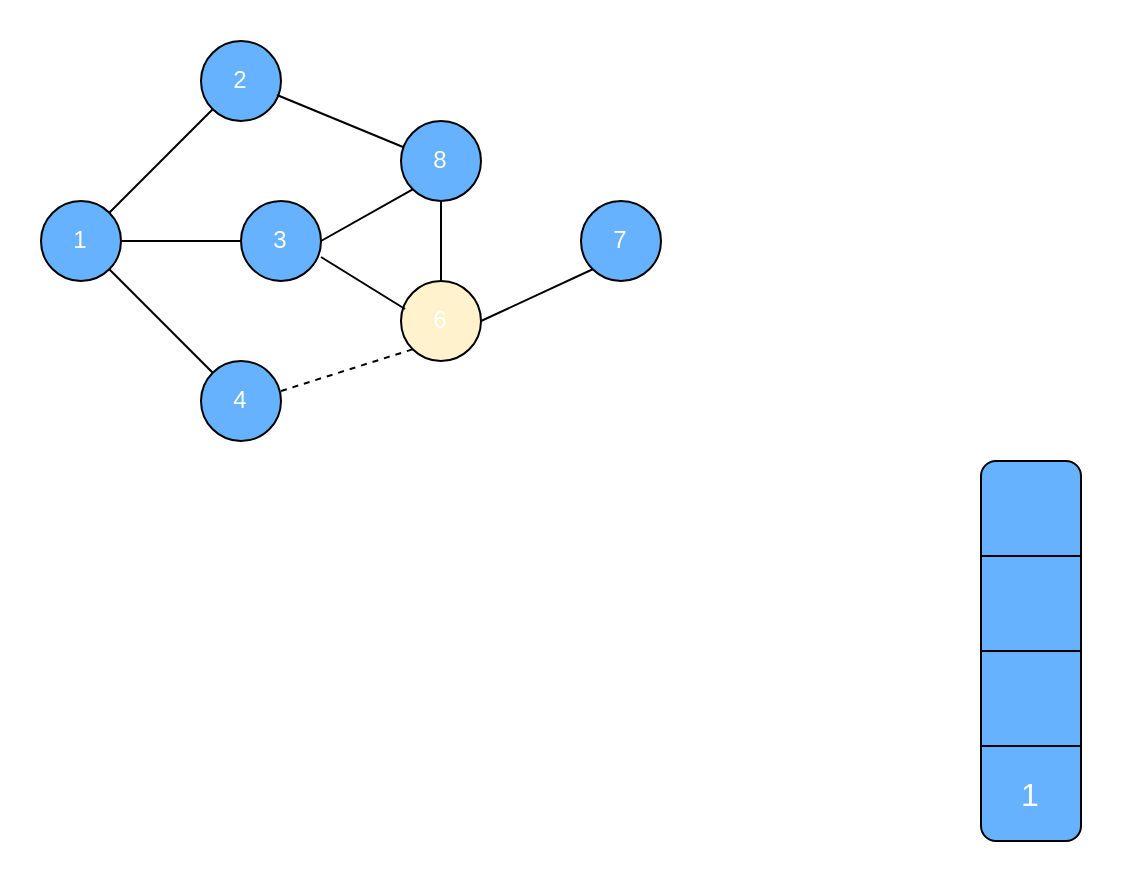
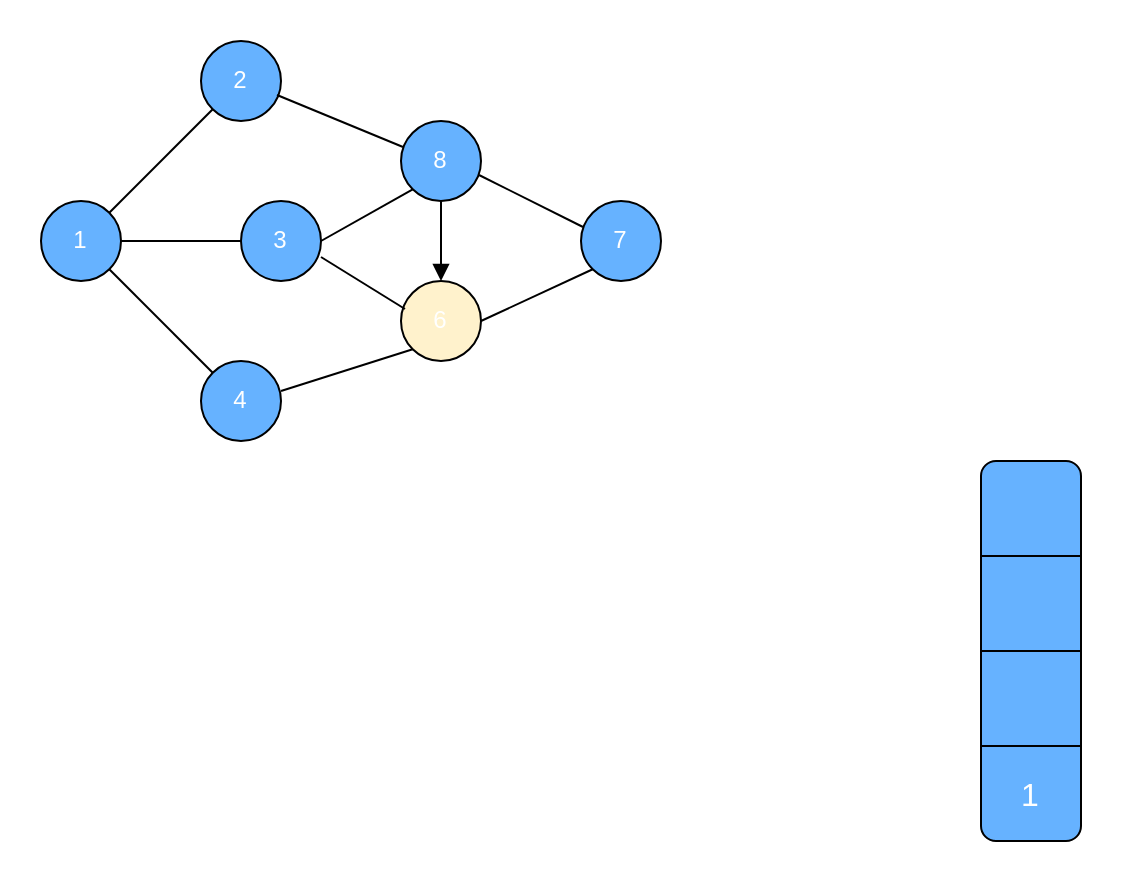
+ <mxCell id="16" value="" style="endArrow=none;html=1;exitX=0.975;exitY=0.675;exitDx=0;exitDy=0;entryX=0.025;entryY=0.325;entryDx=0;entryDy=0;entryPerimeter=0;exitPerimeter=0;" edge="1" parent="1" source="12" target="4"><mxGeometry width="50" height="50" relative="1" as="geometry"><mxPoint x="20" y="300" as="sourcePoint" /><mxPoint x="70" y="250" as="targetPoint" /></mxGeometry></mxCell>
- <mxCell id="15" value="" style="endArrow=none;html=1;exitX=0.5;exitY=1;exitDx=0;exitDy=0;entryX=0.5;entryY=0;entryDx=0;entryDy=0;" edge="1" parent="1" source="12" target="13"><mxGeometry width="50" height="50" relative="1" as="geometry"><mxPoint x="50" y="340" as="sourcePoint" /><mxPoint x="100" y="290" as="targetPoint" /></mxGeometry></mxCell>
+ <mxCell id="15" value="" style="endArrow=block;html=1;exitX=0.5;exitY=1;exitDx=0;exitDy=0;entryX=0.5;entryY=0;entryDx=0;entryDy=0;" edge="1" parent="1" source="12" target="13"><mxGeometry width="50" height="50" relative="1" as="geometry"><mxPoint x="50" y="340" as="sourcePoint" /><mxPoint x="100" y="290" as="targetPoint" /></mxGeometry></mxCell>
- <mxCell id="14" value="" style="endArrow=none;html=1;exitX=1;exitY=0.25;exitDx=0;exitDy=0;entryX=0;entryY=1;entryDx=0;entryDy=0;dashed=1;" edge="1" parent="1" source="10" target="13"><mxGeometry width="50" height="50" relative="1" as="geometry"><mxPoint x="40" y="340" as="sourcePoint" /><mxPoint x="90" y="290" as="targetPoint" /></mxGeometry></mxCell>
+ <mxCell id="14" value="" style="endArrow=none;html=1;exitX=1;exitY=0.25;exitDx=0;exitDy=0;entryX=0;entryY=1;entryDx=0;entryDy=0;" edge="1" parent="1" source="10" target="13"><mxGeometry width="50" height="50" relative="1" as="geometry"><mxPoint x="40" y="340" as="sourcePoint" /><mxPoint x="90" y="290" as="targetPoint" /></mxGeometry></mxCell>
